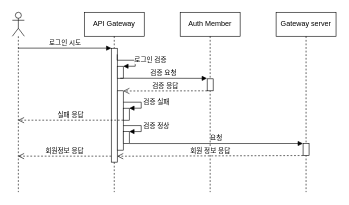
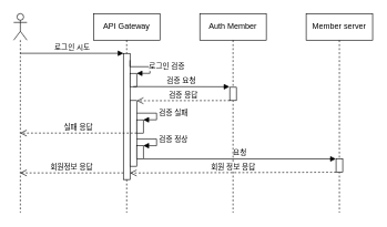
- <mxCell id="14" value="Gateway server" style="shape=umlLifeline;perimeter=lifelinePerimeter;whiteSpace=wrap;html=1;container=1;collapsible=0;recursiveResize=0;outlineConnect=0;" vertex="1" parent="1"><mxGeometry x="460" y="20" width="100" height="300" as="geometry" /></mxCell>
+ <mxCell id="14" value="Member server" style="shape=umlLifeline;perimeter=lifelinePerimeter;whiteSpace=wrap;html=1;container=1;collapsible=0;recursiveResize=0;outlineConnect=0;" vertex="1" parent="1"><mxGeometry x="460" y="20" width="100" height="300" as="geometry" /></mxCell>
